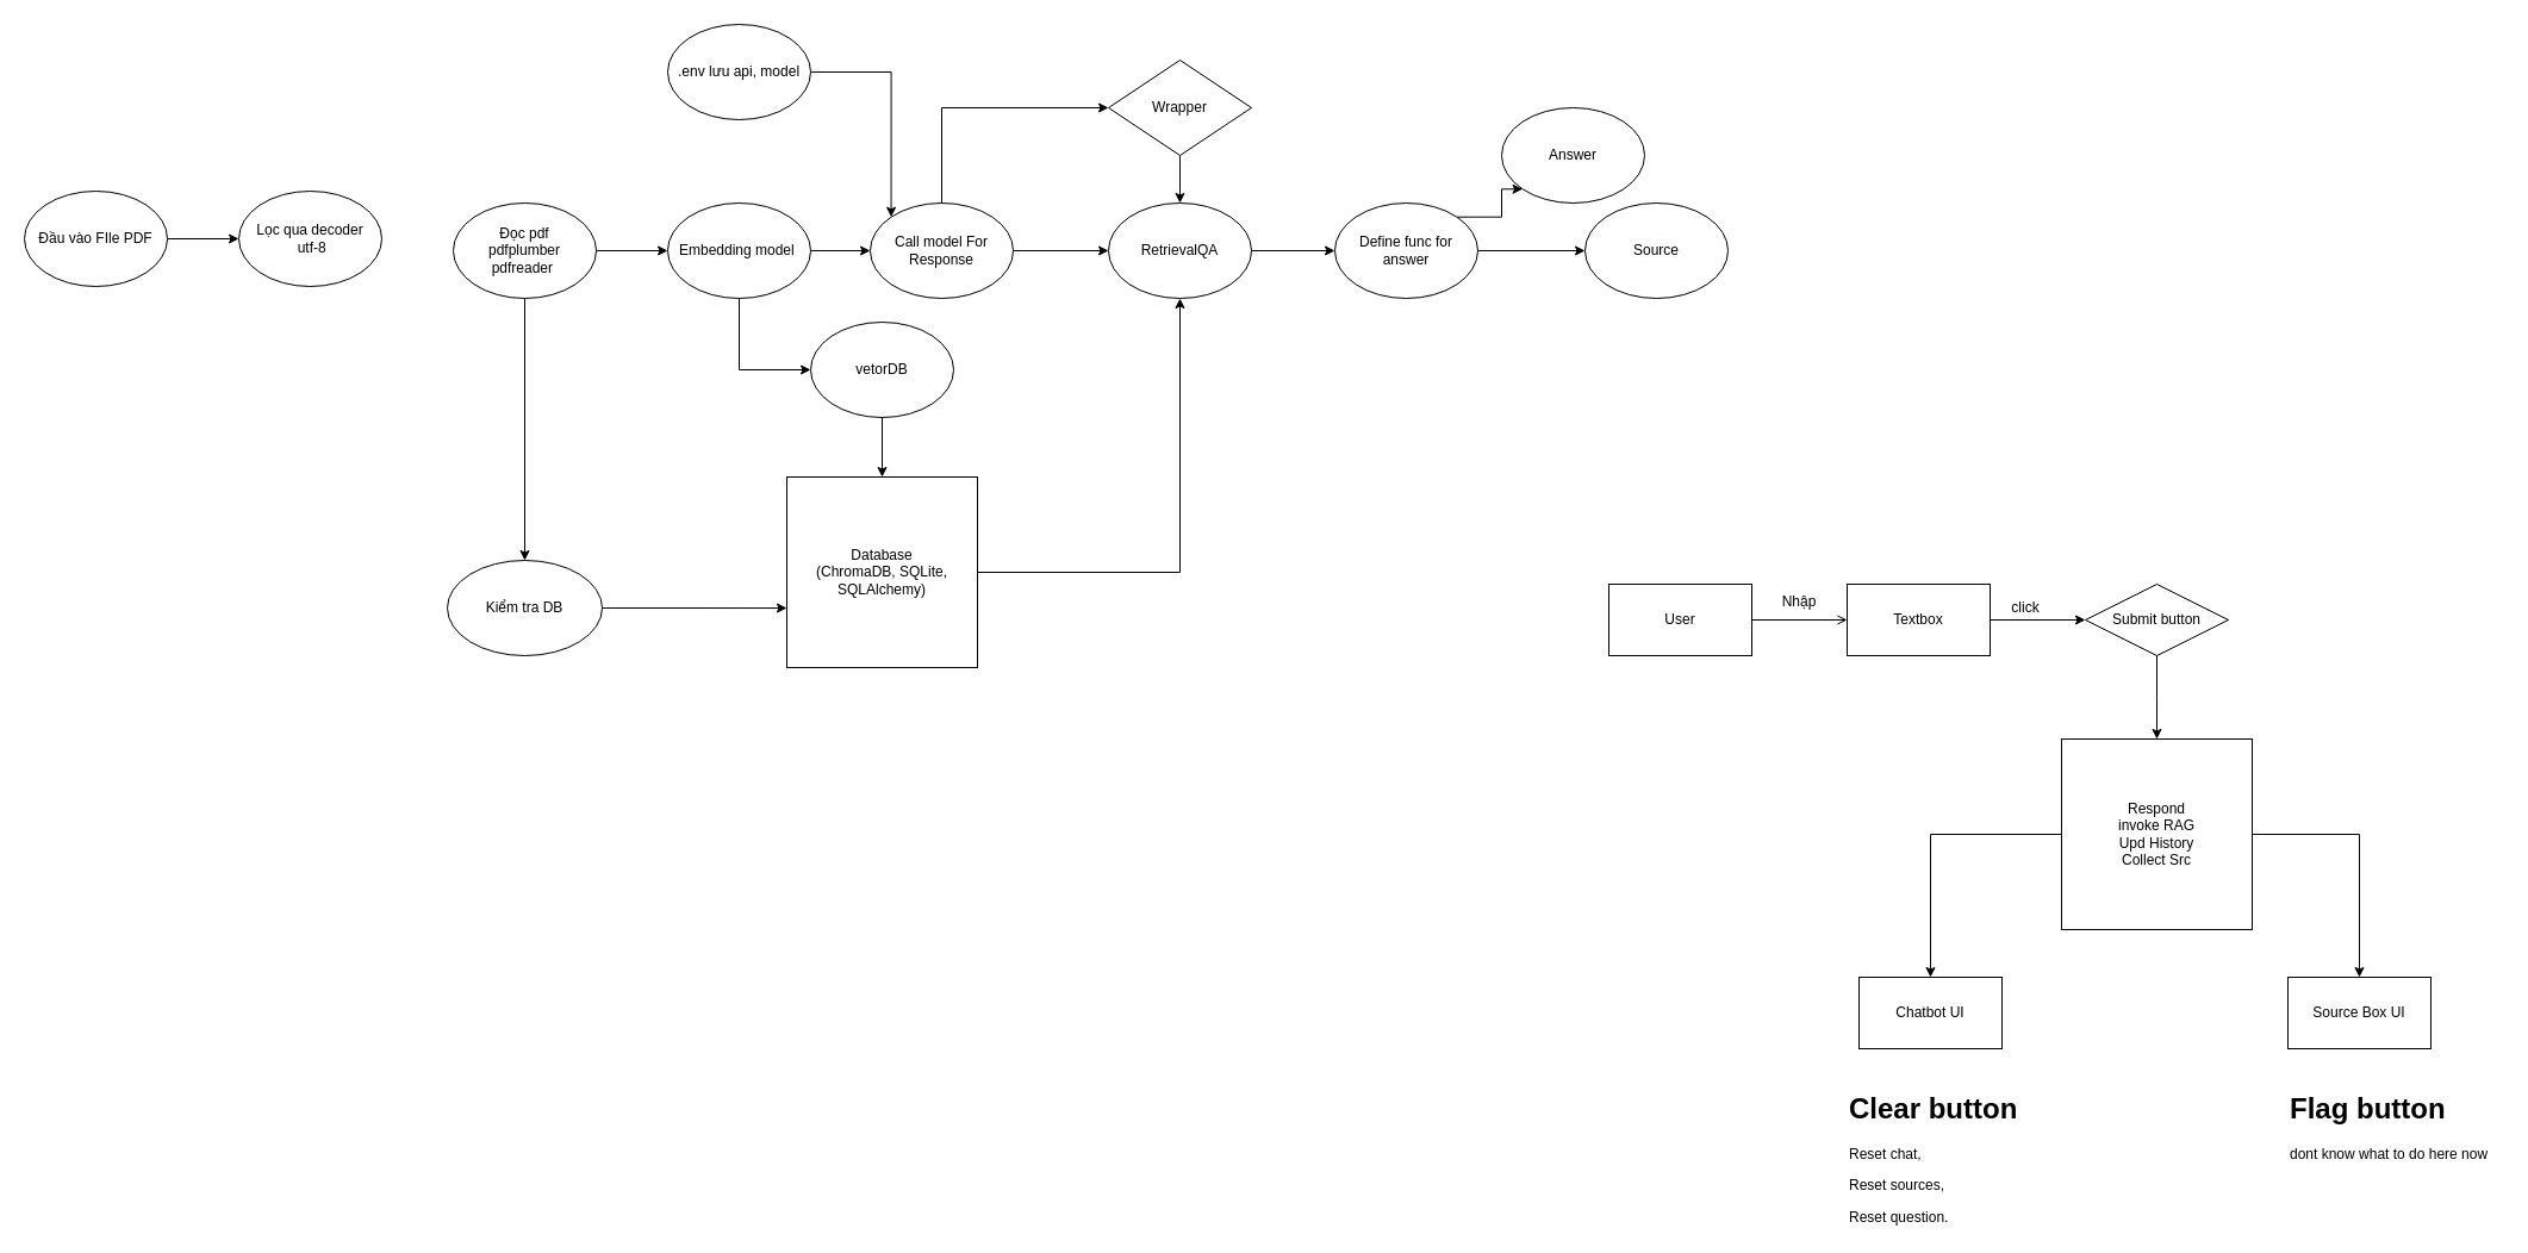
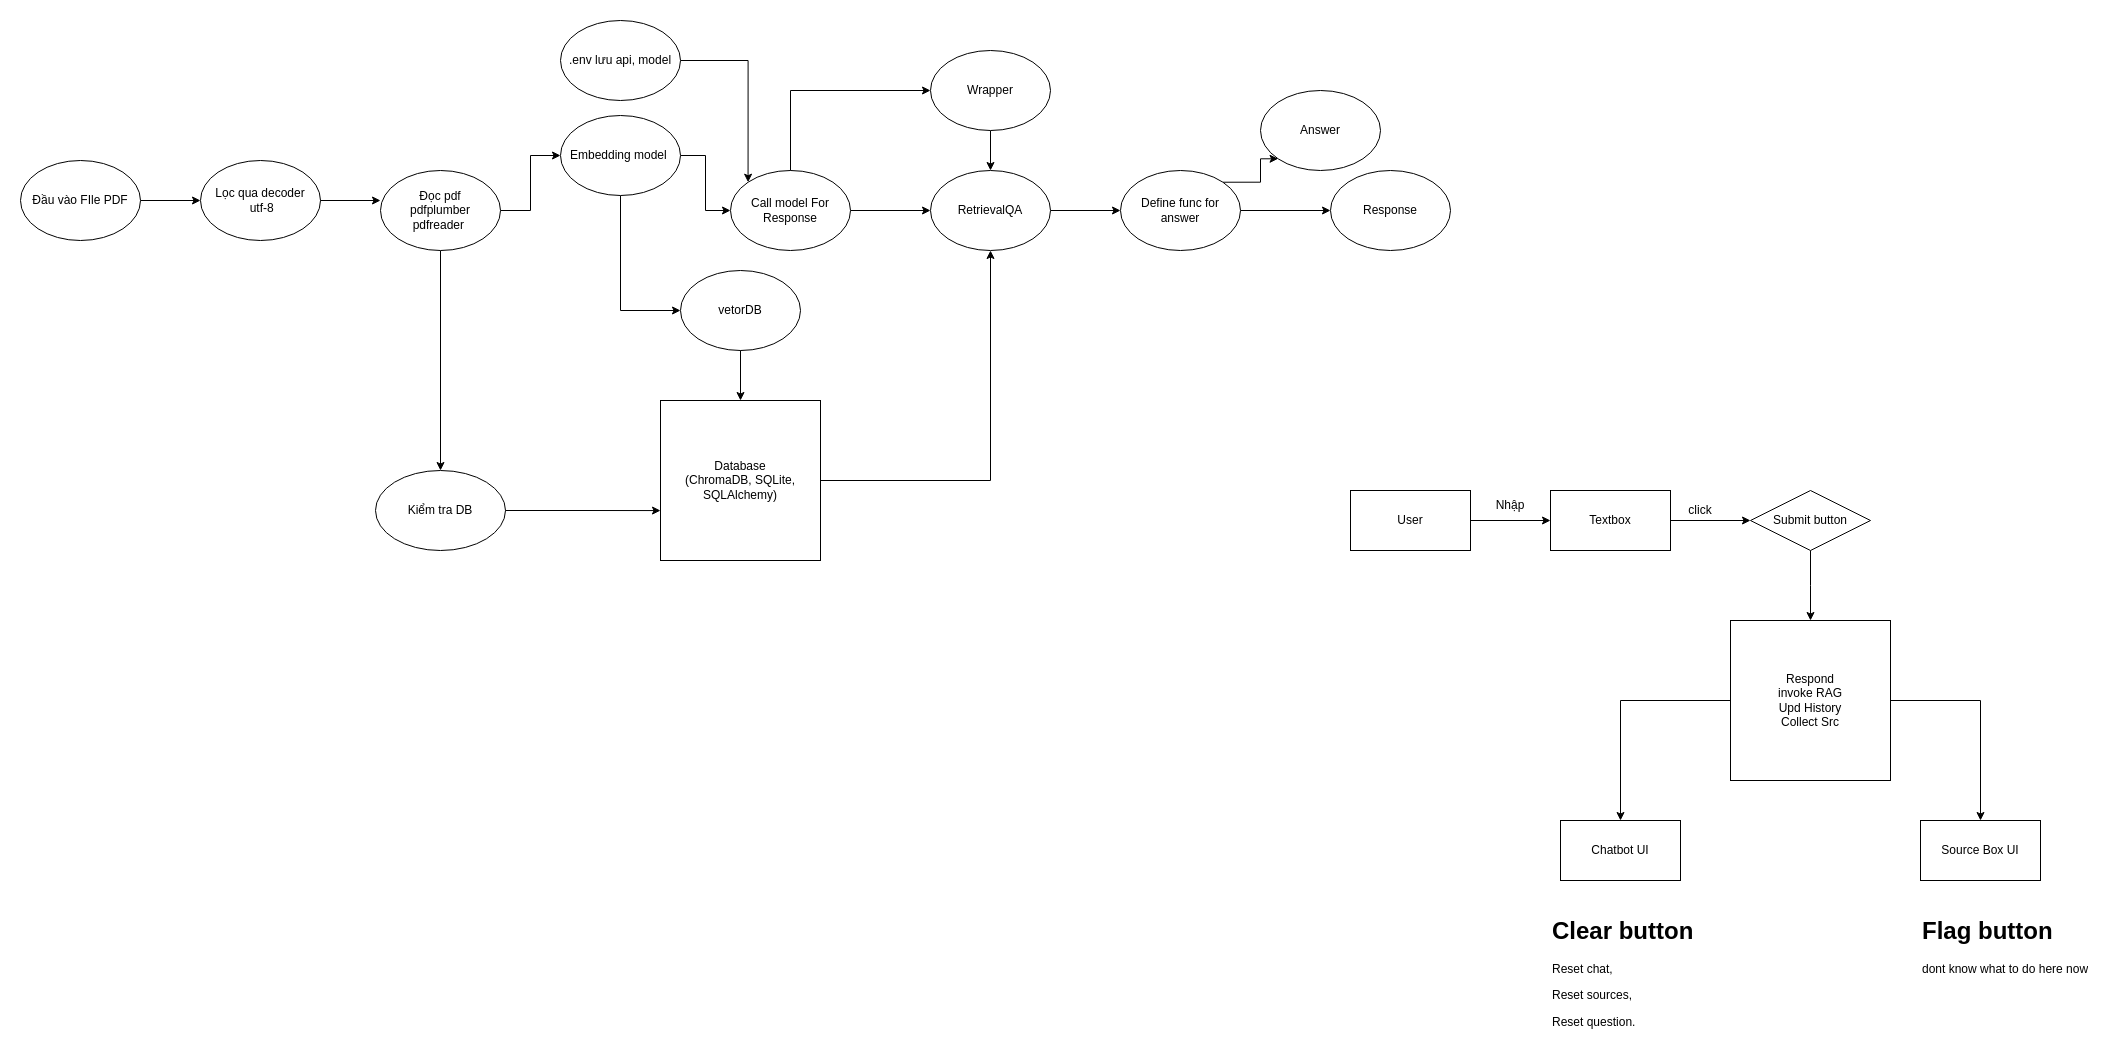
- <mxCell id="22" value="Wrapper" style="rhombus;whiteSpace=wrap;html=1;" vertex="1" parent="1"><mxGeometry x="930" y="50" width="120" height="80" as="geometry" /></mxCell>
+ <mxCell id="22" value="Wrapper" style="ellipse;whiteSpace=wrap;html=1;" vertex="1" parent="1"><mxGeometry x="930" y="50" width="120" height="80" as="geometry" /></mxCell>
+ <mxCell id="18" style="edgeStyle=orthogonalEdgeStyle;rounded=0;orthogonalLoop=1;jettySize=auto;html=1;entryX=0;entryY=0.375;entryDx=0;entryDy=0;entryPerimeter=0;" edge="1" parent="1" source="15" target="4"><mxGeometry relative="1" as="geometry" /></mxCell>
- <mxCell id="7" value="Embedding model&amp;nbsp;" style="ellipse;whiteSpace=wrap;html=1;" vertex="1" parent="1"><mxGeometry x="560" y="170" width="120" height="80" as="geometry" /></mxCell>
+ <mxCell id="7" value="Embedding model&amp;nbsp;" style="ellipse;whiteSpace=wrap;html=1;" vertex="1" parent="1"><mxGeometry x="560" y="115" width="120" height="80" as="geometry" /></mxCell>
- <mxCell id="39" value="Source" style="ellipse;whiteSpace=wrap;html=1;" vertex="1" parent="1"><mxGeometry x="1330" y="170" width="120" height="80" as="geometry" /></mxCell>
+ <mxCell id="39" value="Response" style="ellipse;whiteSpace=wrap;html=1;" vertex="1" parent="1"><mxGeometry x="1330" y="170" width="120" height="80" as="geometry" /></mxCell>
- <mxCell id="28" style="edgeStyle=orthogonalEdgeStyle;rounded=0;orthogonalLoop=1;jettySize=auto;html=1;endArrow=open;" edge="1" parent="1" source="29" target="31"><mxGeometry relative="1" as="geometry" /></mxCell>
+ <mxCell id="28" style="edgeStyle=orthogonalEdgeStyle;rounded=0;orthogonalLoop=1;jettySize=auto;html=1;" edge="1" parent="1" source="29" target="31"><mxGeometry relative="1" as="geometry" /></mxCell>
